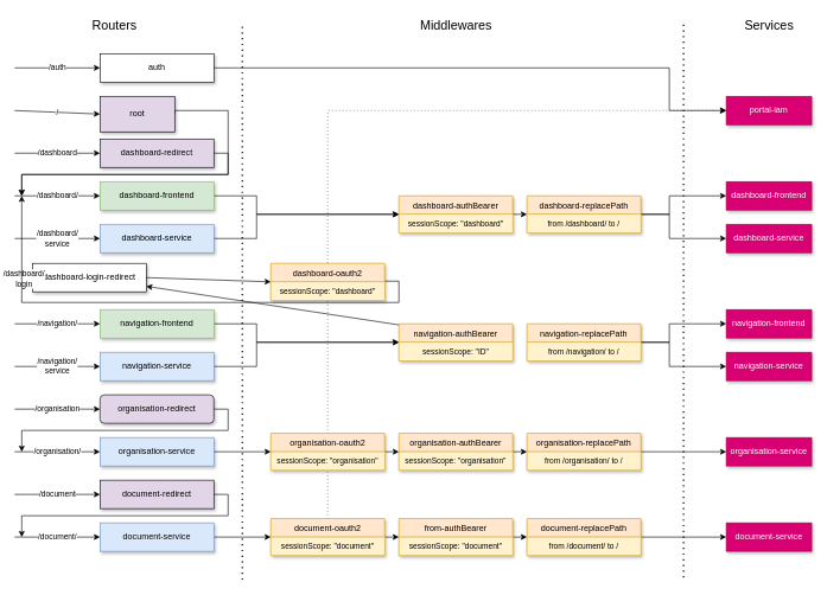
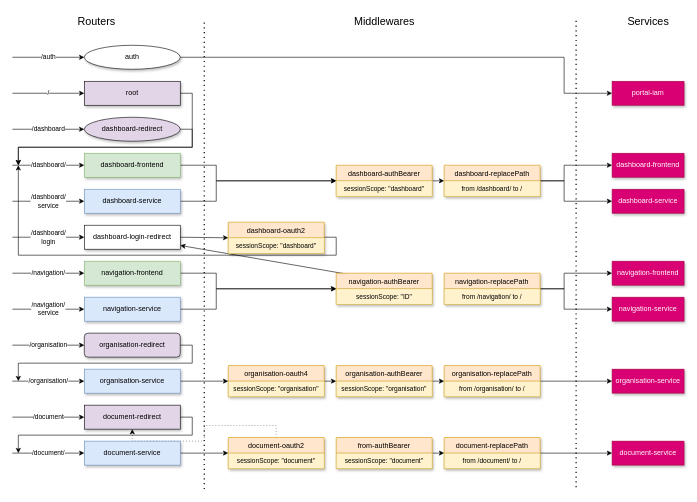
- <mxCell id="4" value="&lt;div&gt;auth&lt;/div&gt;" style="rounded=0;whiteSpace=wrap;html=1;shadow=1;" vertex="1" parent="1"><mxGeometry x="140" y="75" width="160" height="40" as="geometry" /></mxCell>
+ <mxCell id="4" value="&lt;div&gt;auth&lt;/div&gt;" style="ellipse;whiteSpace=wrap;html=1;shadow=1;" vertex="1" parent="1"><mxGeometry x="140" y="75" width="160" height="40" as="geometry" /></mxCell>
- <mxCell id="7" value="&lt;div&gt;root&lt;/div&gt;" style="rounded=0;whiteSpace=wrap;html=1;fillColor=#E1D5E7;shadow=1;" vertex="1" parent="1"><mxGeometry x="140" y="135" width="105" height="50" as="geometry" /></mxCell>
+ <mxCell id="7" value="&lt;div&gt;root&lt;/div&gt;" style="rounded=0;whiteSpace=wrap;html=1;fillColor=#E1D5E7;shadow=1;" vertex="1" parent="1"><mxGeometry x="140" y="135" width="160" height="40" as="geometry" /></mxCell>
- <mxCell id="10" value="&lt;div&gt;dashboard-redirect&lt;/div&gt;" style="rounded=0;whiteSpace=wrap;html=1;fillColor=#E1D5E7;shadow=1;" vertex="1" parent="1"><mxGeometry x="140" y="195" width="160" height="40" as="geometry" /></mxCell>
+ <mxCell id="10" value="&lt;div&gt;dashboard-redirect&lt;/div&gt;" style="ellipse;whiteSpace=wrap;html=1;fillColor=#E1D5E7;shadow=1;" vertex="1" parent="1"><mxGeometry x="140" y="195" width="160" height="40" as="geometry" /></mxCell>
- <mxCell id="2" style="edgeStyle=orthogonalEdgeStyle;rounded=0;sketch=0;jumpStyle=none;orthogonalLoop=1;jettySize=auto;html=1;exitX=0.5;exitY=0;exitDx=0;exitDy=0;entryX=0;entryY=0.5;entryDx=0;entryDy=0;shadow=0;dashed=1;dashPattern=1 4;fontSize=11;" edge="1" parent="1" source="72" target="38"><mxGeometry relative="1" as="geometry" /></mxCell>
+ <mxCell id="2" style="edgeStyle=orthogonalEdgeStyle;rounded=0;sketch=0;jumpStyle=none;orthogonalLoop=1;jettySize=auto;html=1;exitX=0.5;exitY=0;exitDx=0;exitDy=0;shadow=0;dashed=1;dashPattern=1 4;fontSize=11;" edge="1" parent="1" source="72" target="33"><mxGeometry relative="1" as="geometry" /></mxCell>
- <mxCell id="18" value="&lt;div&gt;dashboard-login-redirect&lt;/div&gt;" style="rounded=0;whiteSpace=wrap;html=1;shadow=1;" vertex="1" parent="1"><mxGeometry x="45" y="370" width="160" height="40" as="geometry" /></mxCell>
+ <mxCell id="18" value="&lt;div&gt;dashboard-login-redirect&lt;/div&gt;" style="rounded=0;whiteSpace=wrap;html=1;shadow=1;" vertex="1" parent="1"><mxGeometry x="140" y="375" width="160" height="40" as="geometry" /></mxCell>
- <mxCell id="64" value="organisation-oauth2" style="swimlane;fontStyle=0;childLayout=stackLayout;horizontal=1;startSize=26;fillColor=#ffe6cc;horizontalStack=0;resizeParent=1;resizeParentMax=0;resizeLast=0;collapsible=1;marginBottom=0;rounded=0;shadow=1;glass=0;fontSize=12;strokeColor=#d79b00;swimlaneLine=1;sketch=0;swimlaneFillColor=#ffffff;" vertex="1" parent="1"><mxGeometry x="380" y="609" width="160" height="52" as="geometry" /></mxCell>
+ <mxCell id="64" value="organisation-oauth4" style="swimlane;fontStyle=0;childLayout=stackLayout;horizontal=1;startSize=26;fillColor=#ffe6cc;horizontalStack=0;resizeParent=1;resizeParentMax=0;resizeLast=0;collapsible=1;marginBottom=0;rounded=0;shadow=1;glass=0;fontSize=12;strokeColor=#d79b00;swimlaneLine=1;sketch=0;swimlaneFillColor=#ffffff;" vertex="1" parent="1"><mxGeometry x="380" y="609" width="160" height="52" as="geometry" /></mxCell>
- <mxCell id="66" value="" style="endArrow=classic;html=1;exitX=1;exitY=0.5;exitDx=0;exitDy=0;entryX=0;entryY=0.5;entryDx=0;entryDy=0;" edge="1" parent="1" source="72" target="68"><mxGeometry width="50" height="50" relative="1" as="geometry"><mxPoint x="540" y="755" as="sourcePoint" /><mxPoint x="580" y="755" as="targetPoint" /></mxGeometry></mxCell>
